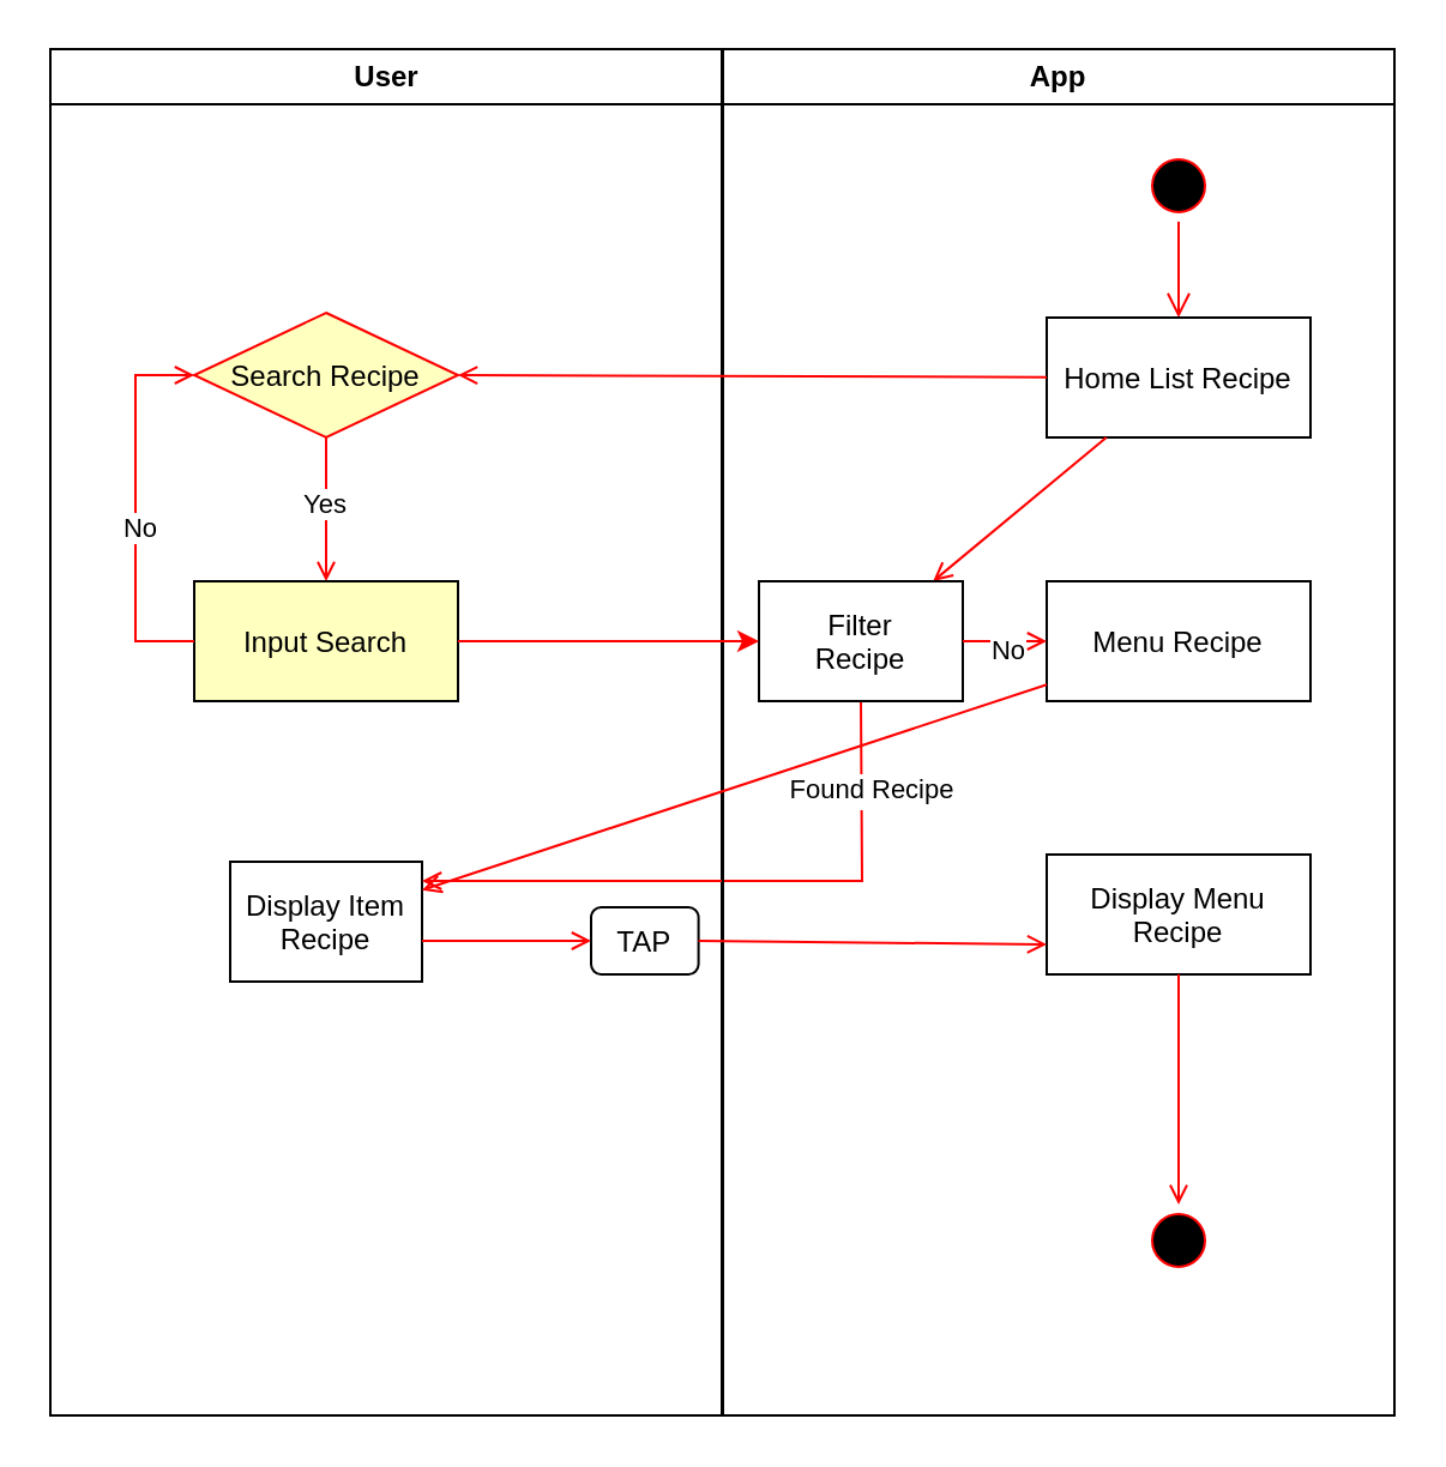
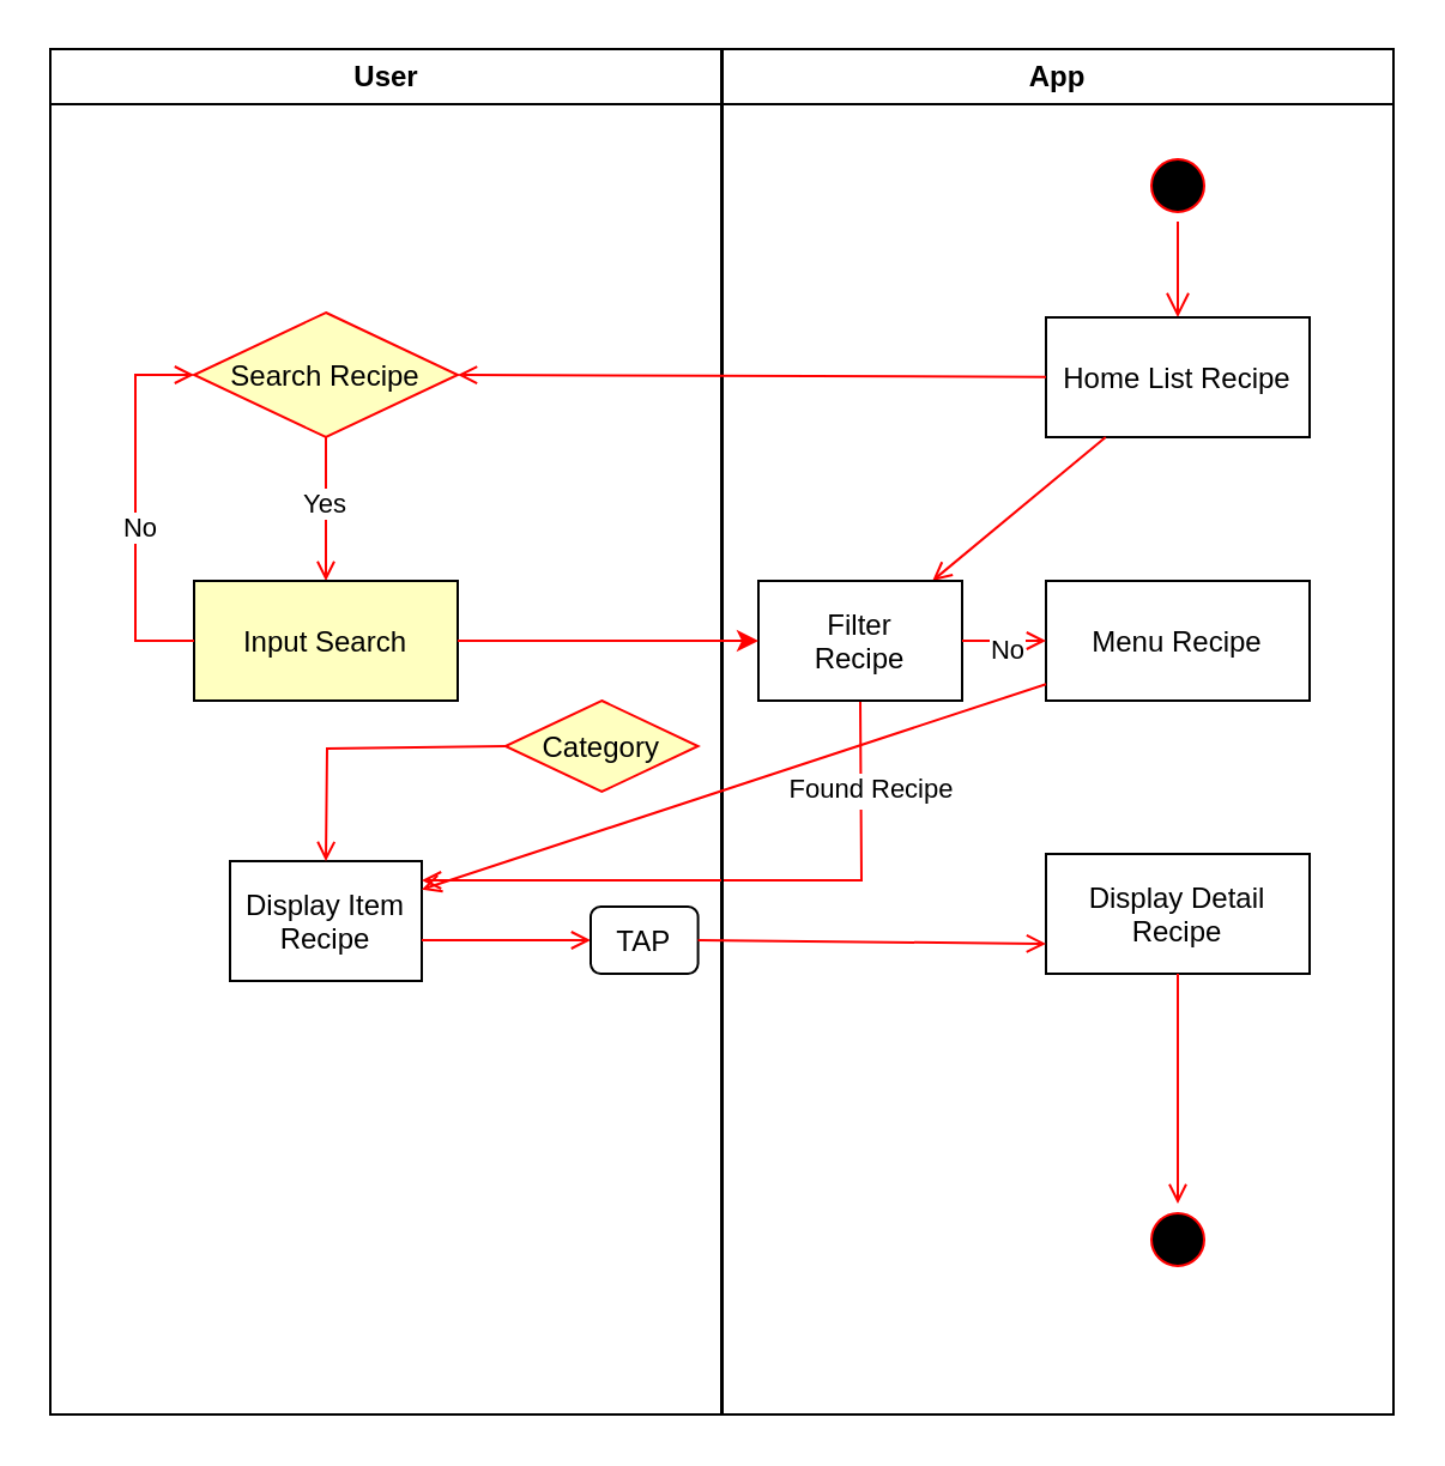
+ <mxCell id="15" value="Category" style="rhombus;fillColor=#ffffc0;strokeColor=#ff0000;" vertex="1" parent="2"><mxGeometry x="189.92" y="272" width="80.38" height="38" as="geometry" /></mxCell>
+ <mxCell id="16" value="" style="endArrow=open;strokeColor=#FF0000;endFill=1;rounded=0;exitX=0;exitY=0.5;exitDx=0;exitDy=0;entryX=0.5;entryY=0;entryDx=0;entryDy=0;" edge="1" parent="2" source="15" target="7"><mxGeometry relative="1" as="geometry"><mxPoint x="180" y="270" as="sourcePoint" /><mxPoint x="165.5" y="322" as="targetPoint" /><Array as="points"><mxPoint x="115.5" y="292" /></Array></mxGeometry></mxCell>
- <mxCell id="23" value="Display Menu&#10;Recipe" style="" vertex="1" parent="17"><mxGeometry x="135" y="336" width="110" height="50" as="geometry" /></mxCell>
+ <mxCell id="23" value="Display Detail&#10;Recipe" style="" vertex="1" parent="17"><mxGeometry x="135" y="336" width="110" height="50" as="geometry" /></mxCell>
